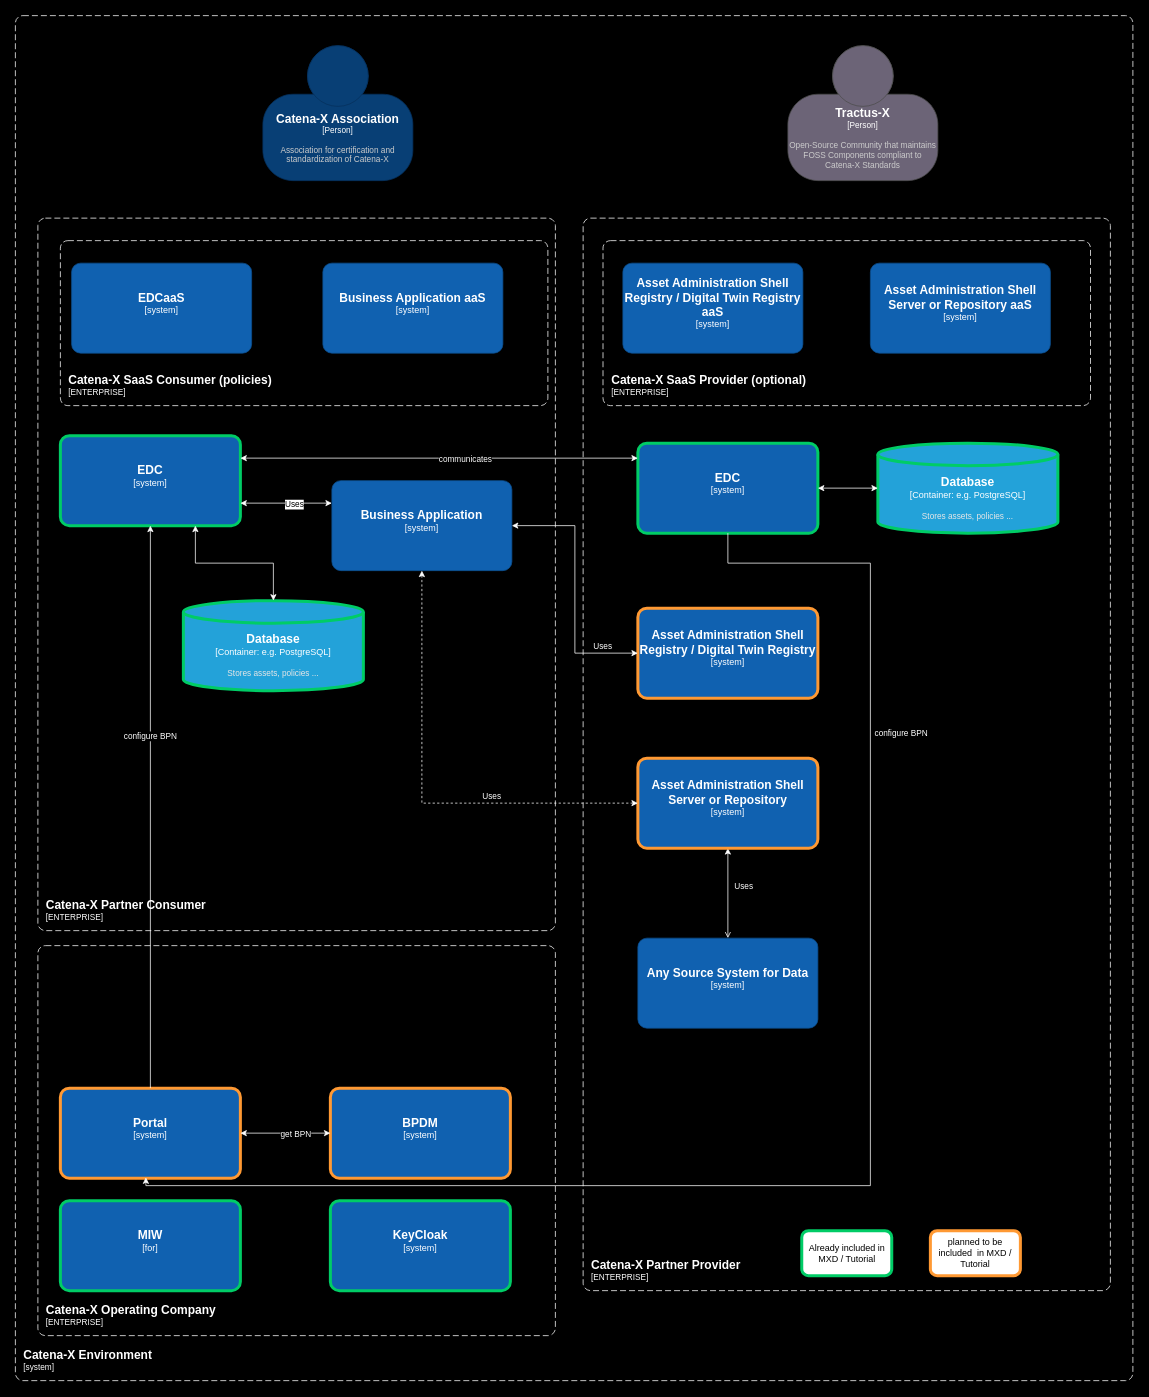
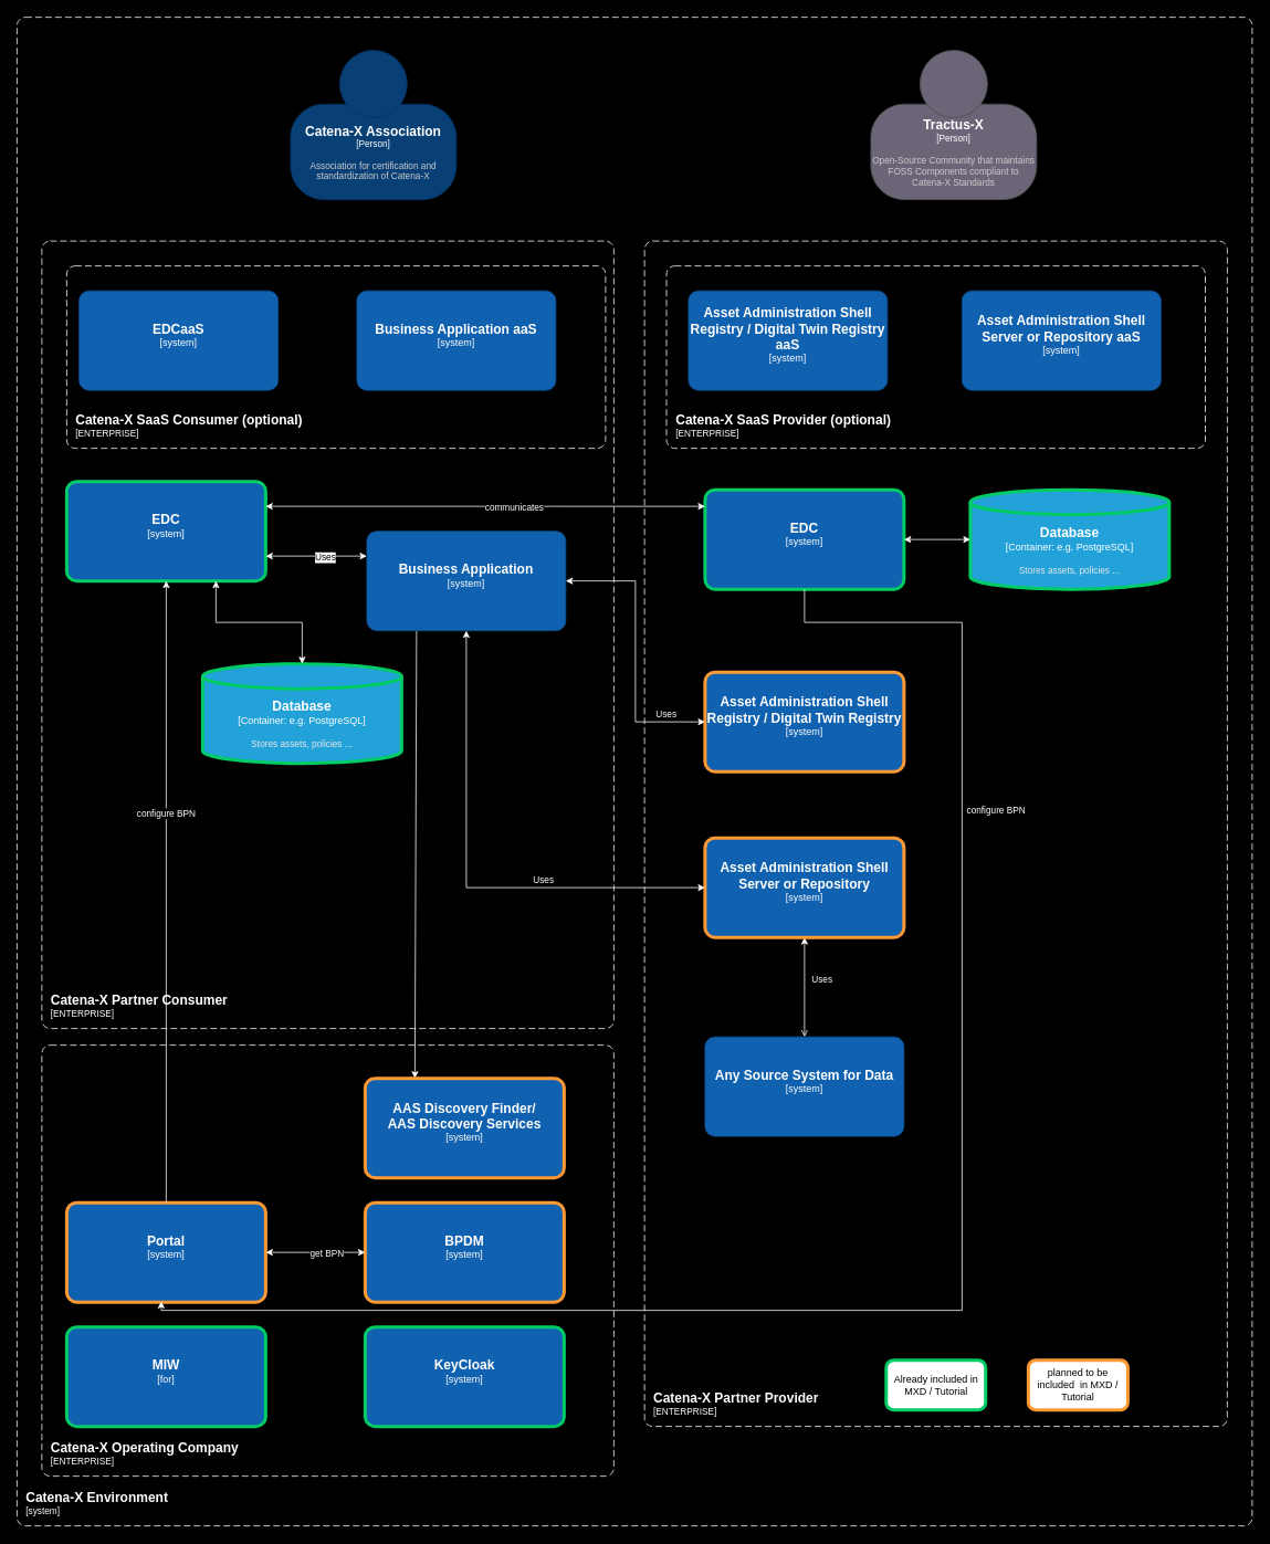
- <mxCell id="27" value="&lt;font style=&quot;font-size: 16px&quot;&gt;&lt;b&gt;&lt;div style=&quot;text-align: left&quot;&gt;Catena-X SaaS Consumer (policies)&lt;/div&gt;&lt;/b&gt;&lt;/font&gt;&lt;div style=&quot;text-align: left&quot;&gt;[ENTERPRISE]&lt;/div&gt;" style="rounded=1;fontSize=11;whiteSpace=wrap;html=1;dashed=1;arcSize=20;fillColor=none;strokeColor=#FFFFFF;fontColor=#FFFFFF;labelBackgroundColor=none;align=left;verticalAlign=bottom;labelBorderColor=default;spacingTop=0;spacing=10;dashPattern=8 4;metaEdit=1;rotatable=0;perimeter=rectanglePerimeter;labelPadding=0;allowArrows=0;connectable=0;expand=0;recursiveResize=0;editable=1;pointerEvents=0;absoluteArcSize=1;points=[[0.25,0,0],[0.5,0,0],[0.75,0,0],[1,0.25,0],[1,0.5,0],[1,0.75,0],[0.75,1,0],[0.5,1,0],[0.25,1,0],[0,0.75,0],[0,0.5,0],[0,0.25,0]];" parent="1" vertex="1"><mxGeometry x="80" y="320" width="650" height="220" as="geometry" /></mxCell>
+ <mxCell id="27" value="&lt;font style=&quot;font-size: 16px&quot;&gt;&lt;b&gt;&lt;div style=&quot;text-align: left&quot;&gt;Catena-X SaaS Consumer (optional)&lt;/div&gt;&lt;/b&gt;&lt;/font&gt;&lt;div style=&quot;text-align: left&quot;&gt;[ENTERPRISE]&lt;/div&gt;" style="rounded=1;fontSize=11;whiteSpace=wrap;html=1;dashed=1;arcSize=20;fillColor=none;strokeColor=#FFFFFF;fontColor=#FFFFFF;labelBackgroundColor=none;align=left;verticalAlign=bottom;labelBorderColor=default;spacingTop=0;spacing=10;dashPattern=8 4;metaEdit=1;rotatable=0;perimeter=rectanglePerimeter;labelPadding=0;allowArrows=0;connectable=0;expand=0;recursiveResize=0;editable=1;pointerEvents=0;absoluteArcSize=1;points=[[0.25,0,0],[0.5,0,0],[0.75,0,0],[1,0.25,0],[1,0.5,0],[1,0.75,0],[0.75,1,0],[0.5,1,0],[0.25,1,0],[0,0.75,0],[0,0.5,0],[0,0.25,0]];" parent="1" vertex="1"><mxGeometry x="80" y="320" width="650" height="220" as="geometry" /></mxCell>
+ <mxCell id="8" style="edgeStyle=none;html=1;exitX=0.25;exitY=1;exitDx=0;exitDy=0;exitPerimeter=0;strokeColor=#FFFFFF;entryX=0.25;entryY=0;entryDx=0;entryDy=0;entryPerimeter=0;" edge="1" parent="1" source="9" target="48"><mxGeometry relative="1" as="geometry"><mxPoint x="500" y="1326.667" as="targetPoint" /></mxGeometry></mxCell>
- <mxCell id="23" style="edgeStyle=orthogonalEdgeStyle;rounded=0;orthogonalLoop=1;jettySize=auto;html=1;exitX=0.5;exitY=1;exitDx=0;exitDy=0;exitPerimeter=0;entryX=0;entryY=0.5;entryDx=0;entryDy=0;entryPerimeter=0;startArrow=classic;startFill=1;strokeColor=#FFFFFF;fontColor=#FFFFFF;dashed=1;" parent="1" source="9" target="18" edge="1"><mxGeometry relative="1" as="geometry" /></mxCell>
+ <mxCell id="23" style="edgeStyle=orthogonalEdgeStyle;rounded=0;orthogonalLoop=1;jettySize=auto;html=1;exitX=0.5;exitY=1;exitDx=0;exitDy=0;exitPerimeter=0;entryX=0;entryY=0.5;entryDx=0;entryDy=0;entryPerimeter=0;startArrow=classic;startFill=1;strokeColor=#FFFFFF;fontColor=#FFFFFF;" parent="1" source="9" target="18" edge="1"><mxGeometry relative="1" as="geometry" /></mxCell>
+ <mxCell id="48" value="&lt;font style=&quot;font-size: 16px&quot;&gt;&lt;b&gt;AAS Discovery Finder/&#10;AAS Discovery Services&lt;/b&gt;&lt;/font&gt;&lt;div&gt;[system]&lt;/div&gt;&lt;br&gt;&lt;div&gt;&lt;font style=&quot;font-size: 11px&quot;&gt;&lt;font color=&quot;#cccccc&quot;&gt;&lt;/font&gt;&lt;/div&gt;" style="rounded=1;whiteSpace=wrap;html=1;labelBackgroundColor=none;fillColor=#1061B0;fontColor=#ffffff;align=center;arcSize=10;strokeColor=#FF9933;metaEdit=1;resizable=0;points=[[0.25,0,0],[0.5,0,0],[0.75,0,0],[1,0.25,0],[1,0.5,0],[1,0.75,0],[0.75,1,0],[0.5,1,0],[0.25,1,0],[0,0.75,0],[0,0.5,0],[0,0.25,0]];strokeWidth=4;" vertex="1" parent="1"><mxGeometry x="440" y="1300" width="240" height="120" as="geometry" /></mxCell>
